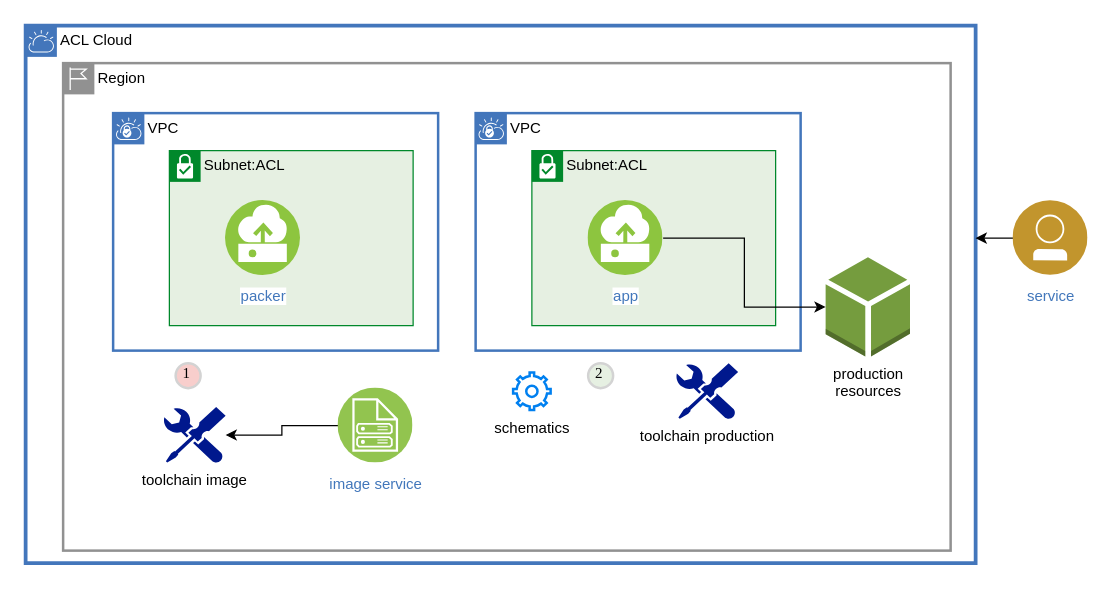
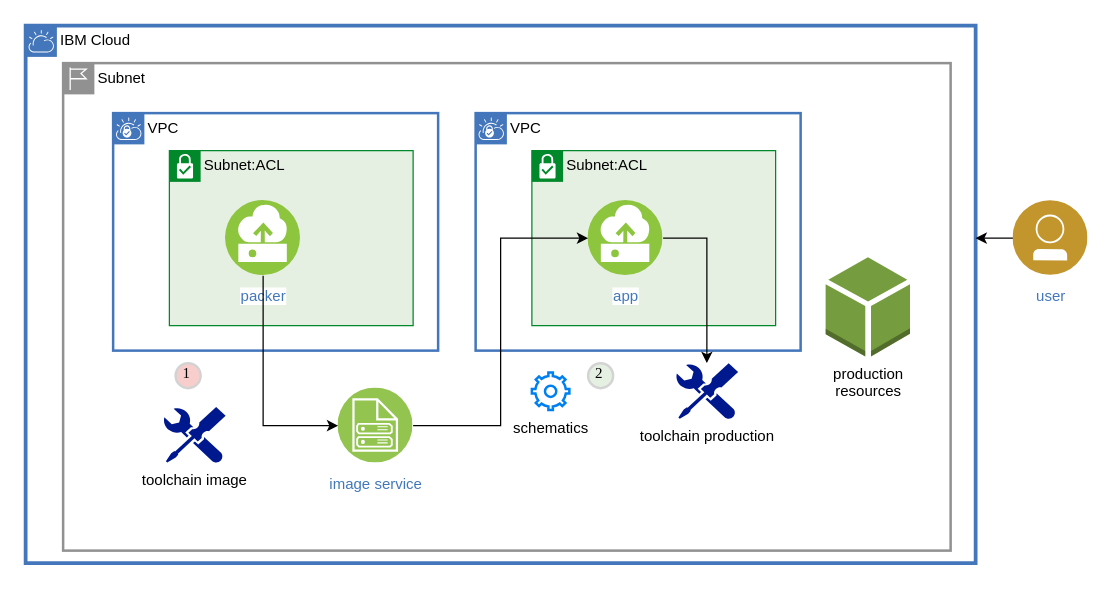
- <mxCell id="2" value="ACL Cloud" style="shape=mxgraph.ibm.box;prType=cloud;fontStyle=0;verticalAlign=top;align=left;spacingLeft=32;spacingTop=4;fillColor=none;rounded=0;whiteSpace=wrap;html=1;strokeColor=#4376BB;strokeWidth=3;dashed=0;container=1;spacing=-4;collapsible=0;expand=0;recursiveResize=0;" vertex="1" parent="1"><mxGeometry x="20" y="20" width="760" height="430" as="geometry" /></mxCell>
+ <mxCell id="2" value="IBM Cloud" style="shape=mxgraph.ibm.box;prType=cloud;fontStyle=0;verticalAlign=top;align=left;spacingLeft=32;spacingTop=4;fillColor=none;rounded=0;whiteSpace=wrap;html=1;strokeColor=#4376BB;strokeWidth=3;dashed=0;container=1;spacing=-4;collapsible=0;expand=0;recursiveResize=0;" vertex="1" parent="1"><mxGeometry x="20" y="20" width="760" height="430" as="geometry" /></mxCell>
- <mxCell id="3" value="Region" style="shape=mxgraph.ibm.box;prType=region;fontStyle=0;verticalAlign=top;align=left;spacingLeft=32;spacingTop=4;fillColor=none;rounded=0;whiteSpace=wrap;html=1;strokeColor=#919191;strokeWidth=2;dashed=0;container=1;spacing=-4;collapsible=0;expand=0;recursiveResize=0;" vertex="1" parent="1"><mxGeometry x="50" y="50" width="710" height="390" as="geometry" /></mxCell>
+ <mxCell id="3" value="Subnet" style="shape=mxgraph.ibm.box;prType=region;fontStyle=0;verticalAlign=top;align=left;spacingLeft=32;spacingTop=4;fillColor=none;rounded=0;whiteSpace=wrap;html=1;strokeColor=#919191;strokeWidth=2;dashed=0;container=1;spacing=-4;collapsible=0;expand=0;recursiveResize=0;" vertex="1" parent="1"><mxGeometry x="50" y="50" width="710" height="390" as="geometry" /></mxCell>
- <mxCell id="15" style="edgeStyle=orthogonalEdgeStyle;rounded=0;orthogonalLoop=1;jettySize=auto;html=1;" edge="1" parent="3" source="6" target="14"><mxGeometry relative="1" as="geometry" /></mxCell>
+ <mxCell id="15" style="edgeStyle=orthogonalEdgeStyle;rounded=0;orthogonalLoop=1;jettySize=auto;html=1;" edge="1" parent="3" source="6" target="13"><mxGeometry relative="1" as="geometry" /></mxCell>
- <mxCell id="21" value="service" style="aspect=fixed;perimeter=ellipsePerimeter;html=1;align=center;shadow=0;dashed=0;fontColor=#4277BB;labelBackgroundColor=#ffffff;fontSize=12;spacingTop=3;image;image=img/lib/ibm/users/user.svg;" vertex="1" parent="1"><mxGeometry x="810" y="160" width="60" height="60" as="geometry" /></mxCell>
+ <mxCell id="21" value="user" style="aspect=fixed;perimeter=ellipsePerimeter;html=1;align=center;shadow=0;dashed=0;fontColor=#4277BB;labelBackgroundColor=#ffffff;fontSize=12;spacingTop=3;image;image=img/lib/ibm/users/user.svg;" vertex="1" parent="1"><mxGeometry x="810" y="160" width="60" height="60" as="geometry" /></mxCell>
+ <mxCell id="19" style="edgeStyle=orthogonalEdgeStyle;rounded=0;orthogonalLoop=1;jettySize=auto;html=1;entryX=0;entryY=0.5;entryDx=0;entryDy=0;" edge="1" parent="1" source="18" target="8"><mxGeometry relative="1" as="geometry"><Array as="points"><mxPoint x="210" y="340" /></Array></mxGeometry></mxCell>
- <mxCell id="10" value="schematics" style="html=1;verticalLabelPosition=bottom;align=center;labelBackgroundColor=#ffffff;verticalAlign=top;strokeWidth=2;strokeColor=#0080F0;shadow=0;dashed=0;shape=mxgraph.ios7.icons.settings;" vertex="1" parent="3"><mxGeometry x="360" y="247.5" width="30" height="30" as="geometry" /></mxCell>
+ <mxCell id="10" value="schematics" style="html=1;verticalLabelPosition=bottom;align=center;labelBackgroundColor=#ffffff;verticalAlign=top;strokeWidth=2;strokeColor=#0080F0;shadow=0;dashed=0;shape=mxgraph.ios7.icons.settings;" vertex="1" parent="3"><mxGeometry x="375" y="247.5" width="30" height="30" as="geometry" /></mxCell>
- <mxCell id="7" style="edgeStyle=orthogonalEdgeStyle;rounded=0;orthogonalLoop=1;jettySize=auto;html=1;" edge="1" parent="3" source="8" target="12"><mxGeometry relative="1" as="geometry" /></mxCell>
+ <mxCell id="7" style="edgeStyle=orthogonalEdgeStyle;rounded=0;orthogonalLoop=1;jettySize=auto;html=1;entryX=0;entryY=0.5;entryDx=0;entryDy=0;" edge="1" parent="3" source="8" target="6"><mxGeometry relative="1" as="geometry" /></mxCell>
